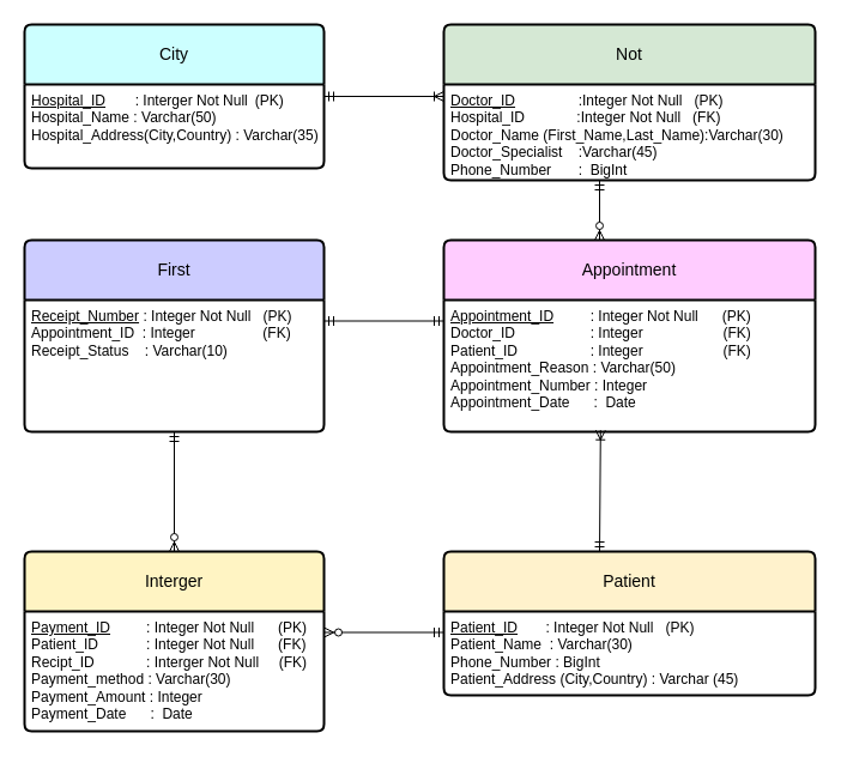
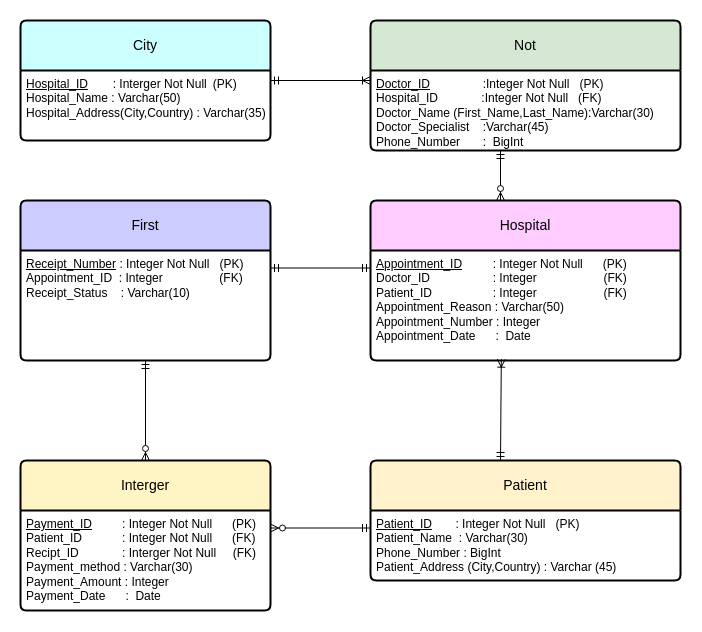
- <mxCell id="10" value="Appointment" style="swimlane;childLayout=stackLayout;horizontal=1;startSize=50;horizontalStack=0;rounded=1;fontSize=14;fontStyle=0;strokeWidth=2;resizeParent=0;resizeLast=1;shadow=0;dashed=0;align=center;arcSize=4;whiteSpace=wrap;html=1;fillColor=#FFCCFF;" parent="1" vertex="1"><mxGeometry x="370" y="200" width="310" height="160" as="geometry"><mxRectangle x="370" y="360" width="90" height="50" as="alternateBounds" /></mxGeometry></mxCell>
+ <mxCell id="10" value="Hospital" style="swimlane;childLayout=stackLayout;horizontal=1;startSize=50;horizontalStack=0;rounded=1;fontSize=14;fontStyle=0;strokeWidth=2;resizeParent=0;resizeLast=1;shadow=0;dashed=0;align=center;arcSize=4;whiteSpace=wrap;html=1;fillColor=#FFCCFF;" parent="1" vertex="1"><mxGeometry x="370" y="200" width="310" height="160" as="geometry"><mxRectangle x="370" y="360" width="90" height="50" as="alternateBounds" /></mxGeometry></mxCell>
